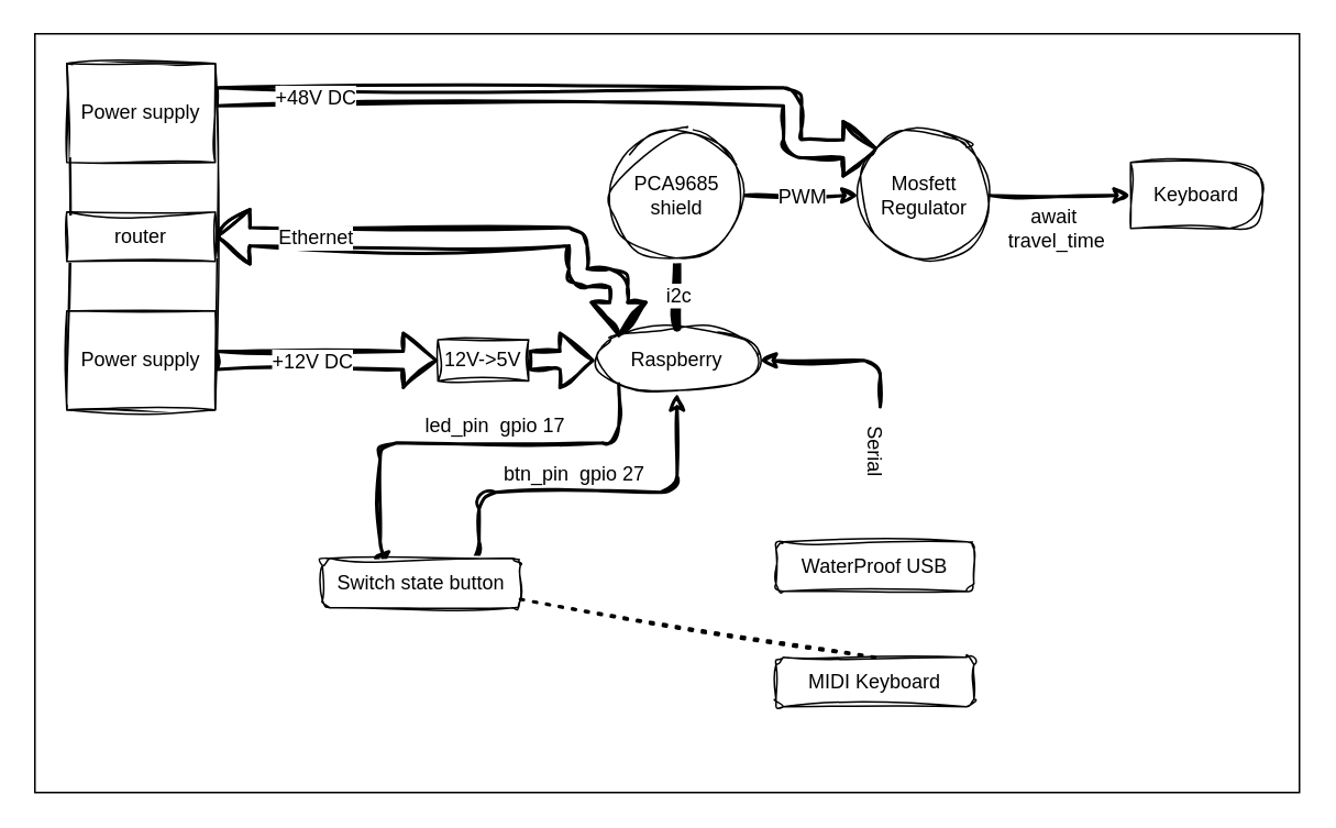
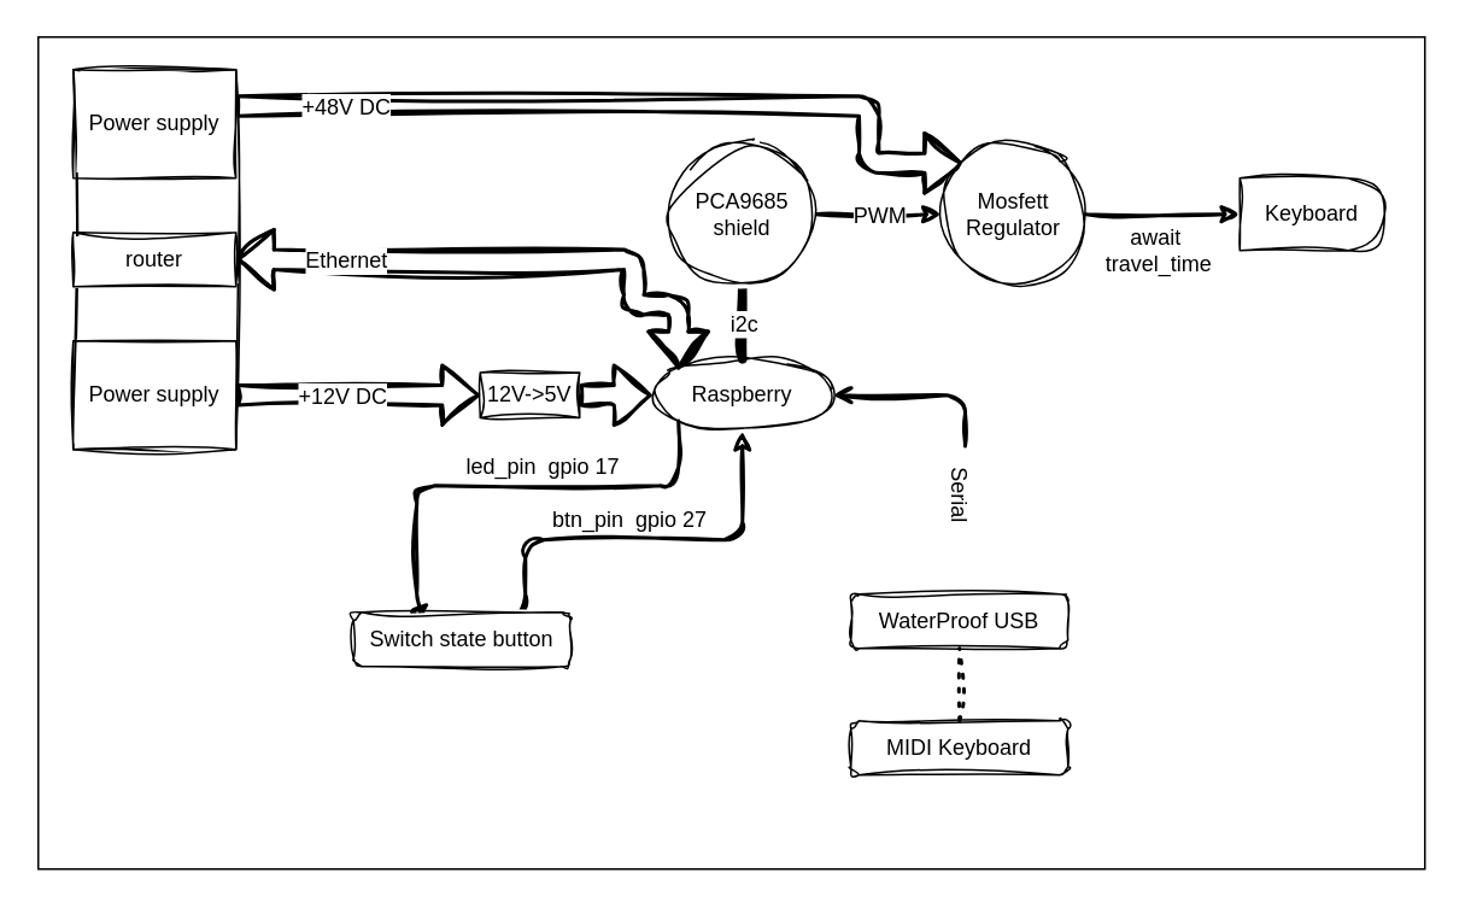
- <mxCell id="18" style="edgeStyle=orthogonalEdgeStyle;html=1;exitX=-0.036;exitY=0.395;exitDx=0;exitDy=0;entryX=1;entryY=0.5;entryDx=0;entryDy=0;strokeWidth=2;fontSize=12;endArrow=classic;endFill=1;startArrow=none;startFill=1;exitPerimeter=0;sketch=1;curveFitting=1;jiggle=2;" parent="1" source="33" target="3" edge="1"><mxGeometry relative="1" as="geometry"><mxPoint x="330" y="373" as="sourcePoint" /><mxPoint x="455.233" y="242.191" as="targetPoint" /><Array as="points"><mxPoint x="533" y="218" /></Array></mxGeometry></mxCell>
+ <mxCell id="18" style="edgeStyle=orthogonalEdgeStyle;html=1;exitX=-0.036;exitY=0.395;exitDx=0;exitDy=0;entryX=1;entryY=0.5;entryDx=0;entryDy=0;strokeWidth=2;fontSize=12;endArrow=open;endFill=1;startArrow=none;startFill=1;exitPerimeter=0;sketch=1;curveFitting=1;jiggle=2;" parent="1" source="33" target="3" edge="1"><mxGeometry relative="1" as="geometry"><mxPoint x="330" y="373" as="sourcePoint" /><mxPoint x="455.233" y="242.191" as="targetPoint" /><Array as="points"><mxPoint x="533" y="218" /></Array></mxGeometry></mxCell>
- <mxCell id="20" value="" style="endArrow=none;dashed=1;html=1;dashPattern=1 3;strokeWidth=2;fontSize=12;fillColor=default;exitX=0.5;exitY=0;exitDx=0;exitDy=0;sketch=1;curveFitting=1;jiggle=2;" parent="1" source="19" target="6" edge="1"><mxGeometry width="50" height="50" relative="1" as="geometry"><mxPoint x="410" y="318" as="sourcePoint" /><mxPoint x="460" y="268" as="targetPoint" /></mxGeometry></mxCell>
+ <mxCell id="20" value="" style="endArrow=none;dashed=1;html=1;dashPattern=1 3;strokeWidth=2;fontSize=12;fillColor=default;entryX=0.5;entryY=1;entryDx=0;entryDy=0;exitX=0.5;exitY=0;exitDx=0;exitDy=0;sketch=1;curveFitting=1;jiggle=2;" parent="1" source="19" target="15" edge="1"><mxGeometry width="50" height="50" relative="1" as="geometry"><mxPoint x="410" y="318" as="sourcePoint" /><mxPoint x="460" y="268" as="targetPoint" /></mxGeometry></mxCell>
